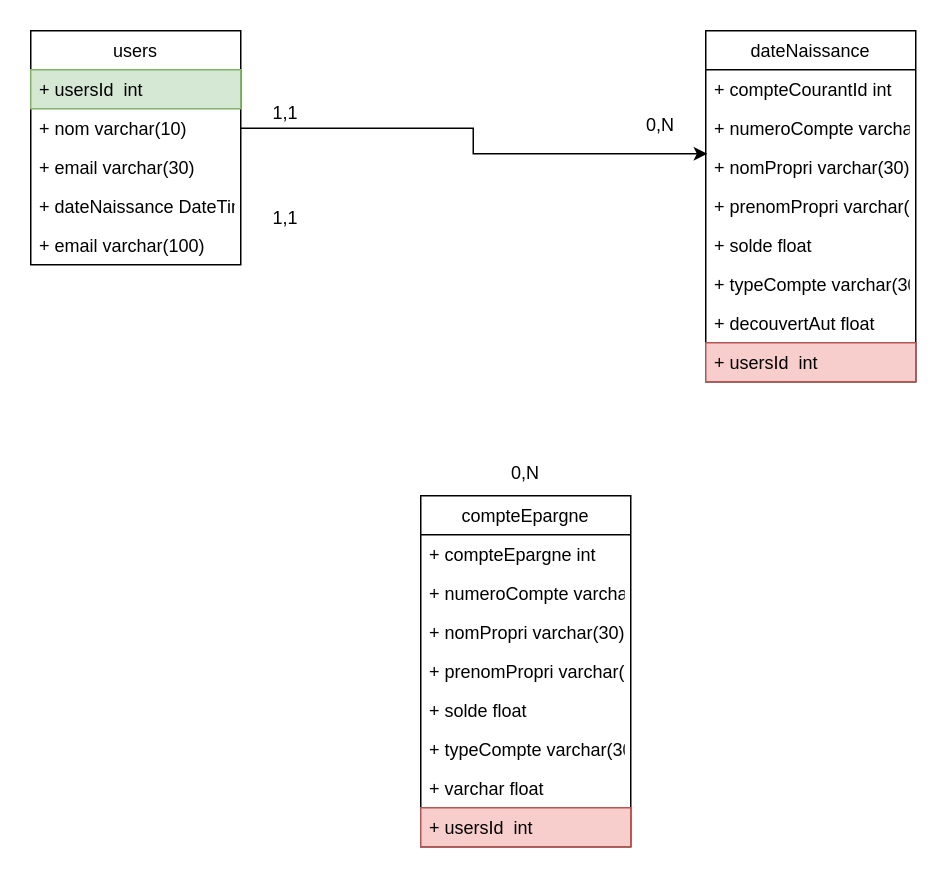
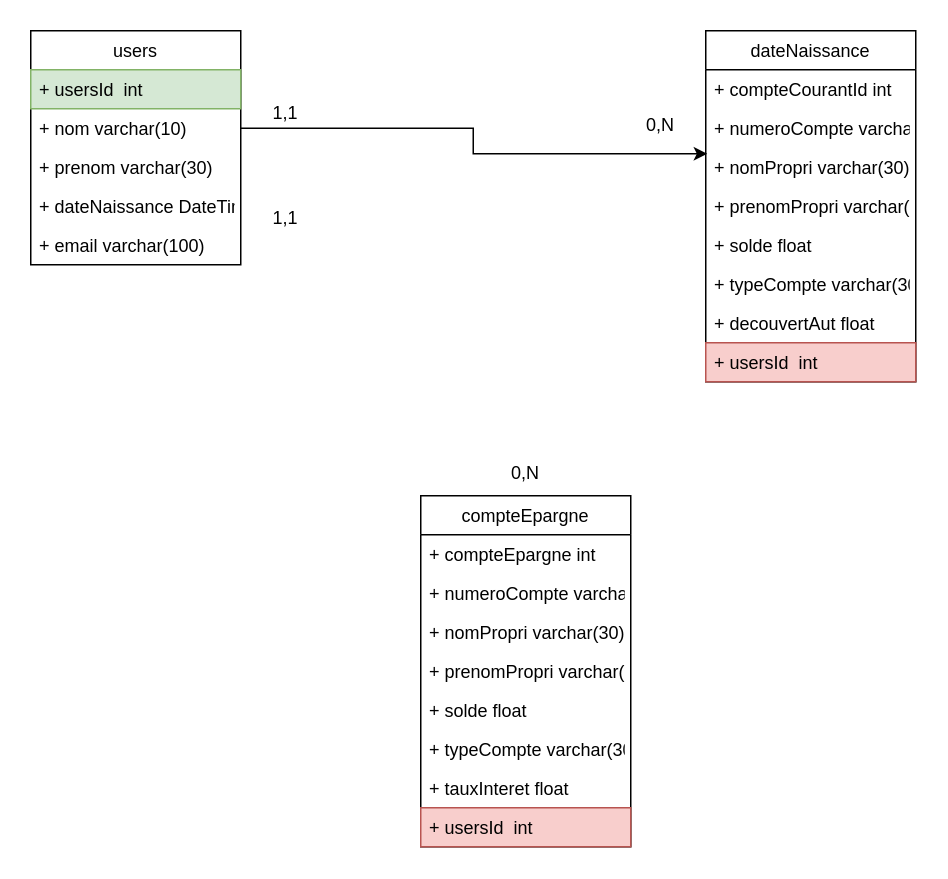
- <mxCell id="5" value="+ email varchar(30)" style="text;strokeColor=none;fillColor=none;align=left;verticalAlign=top;spacingLeft=4;spacingRight=4;overflow=hidden;rotatable=0;points=[[0,0.5],[1,0.5]];portConstraint=eastwest;" vertex="1" parent="2"><mxGeometry y="78" width="140" height="26" as="geometry" /></mxCell>
+ <mxCell id="5" value="+ prenom varchar(30)" style="text;strokeColor=none;fillColor=none;align=left;verticalAlign=top;spacingLeft=4;spacingRight=4;overflow=hidden;rotatable=0;points=[[0,0.5],[1,0.5]];portConstraint=eastwest;" vertex="1" parent="2"><mxGeometry y="78" width="140" height="26" as="geometry" /></mxCell>
- <mxCell id="15" value="+ varchar float" style="text;strokeColor=none;fillColor=none;align=left;verticalAlign=top;spacingLeft=4;spacingRight=4;overflow=hidden;rotatable=0;points=[[0,0.5],[1,0.5]];portConstraint=eastwest;" vertex="1" parent="8"><mxGeometry y="182" width="140" height="26" as="geometry" /></mxCell>
+ <mxCell id="15" value="+ tauxInteret float" style="text;strokeColor=none;fillColor=none;align=left;verticalAlign=top;spacingLeft=4;spacingRight=4;overflow=hidden;rotatable=0;points=[[0,0.5],[1,0.5]];portConstraint=eastwest;" vertex="1" parent="8"><mxGeometry y="182" width="140" height="26" as="geometry" /></mxCell>
